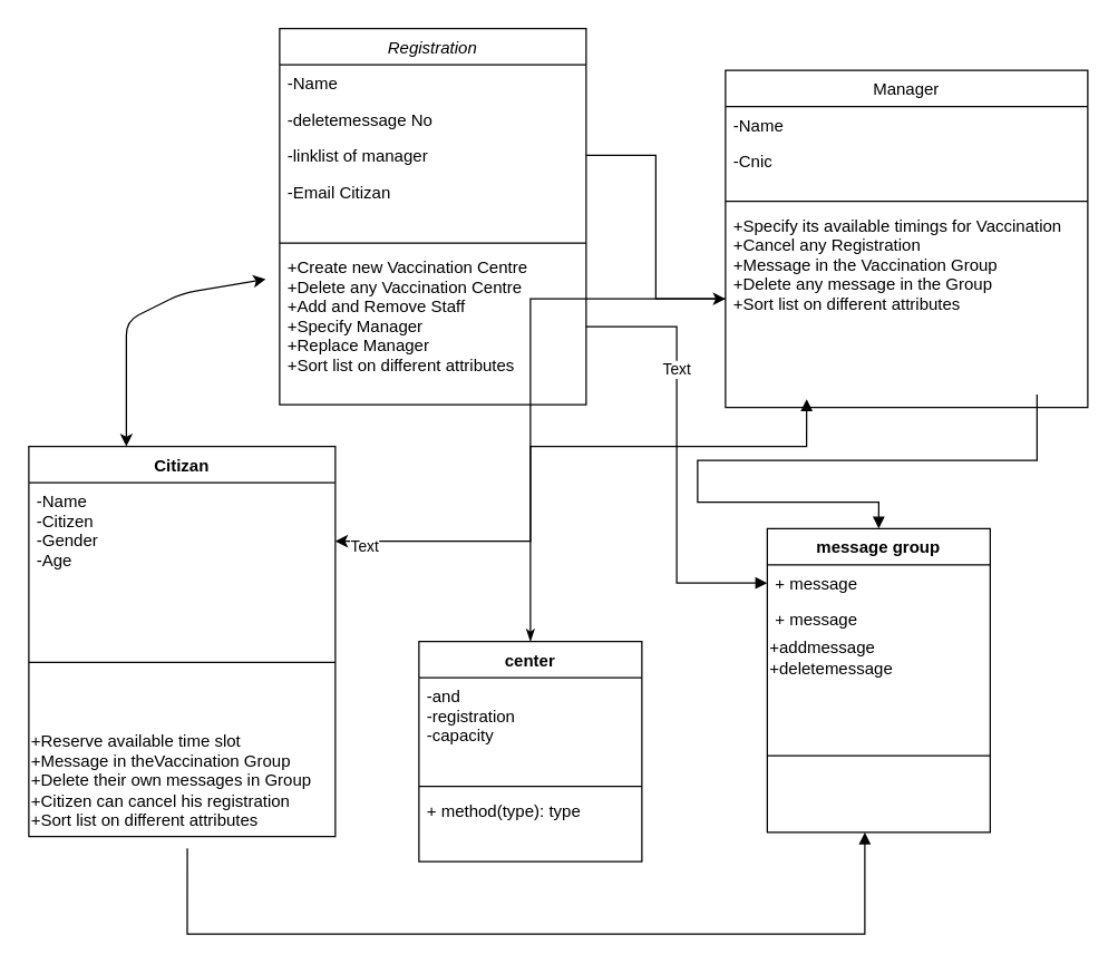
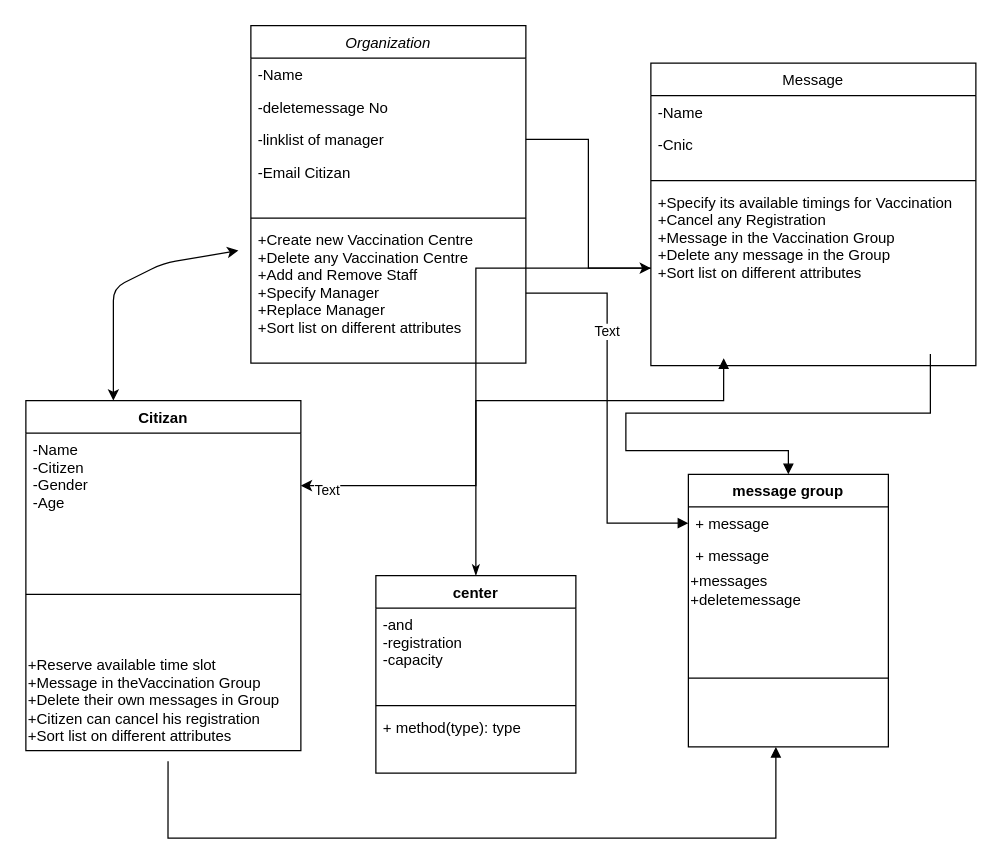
- <mxCell id="2" value="Registration" style="swimlane;fontStyle=2;align=center;verticalAlign=top;childLayout=stackLayout;horizontal=1;startSize=26;horizontalStack=0;resizeParent=1;resizeLast=0;collapsible=1;marginBottom=0;rounded=0;shadow=0;strokeWidth=1;" parent="1" vertex="1"><mxGeometry x="200" y="20" width="220" height="270" as="geometry"><mxRectangle x="230" y="140" width="160" height="26" as="alternateBounds" /></mxGeometry></mxCell>
+ <mxCell id="2" value="Organization" style="swimlane;fontStyle=2;align=center;verticalAlign=top;childLayout=stackLayout;horizontal=1;startSize=26;horizontalStack=0;resizeParent=1;resizeLast=0;collapsible=1;marginBottom=0;rounded=0;shadow=0;strokeWidth=1;" parent="1" vertex="1"><mxGeometry x="200" y="20" width="220" height="270" as="geometry"><mxRectangle x="230" y="140" width="160" height="26" as="alternateBounds" /></mxGeometry></mxCell>
- <mxCell id="9" value="Manager" style="swimlane;fontStyle=0;align=center;verticalAlign=top;childLayout=stackLayout;horizontal=1;startSize=26;horizontalStack=0;resizeParent=1;resizeLast=0;collapsible=1;marginBottom=0;rounded=0;shadow=0;strokeWidth=1;" parent="1" vertex="1"><mxGeometry x="520" y="50" width="260" height="242" as="geometry"><mxRectangle x="550" y="140" width="160" height="26" as="alternateBounds" /></mxGeometry></mxCell>
+ <mxCell id="9" value="Message" style="swimlane;fontStyle=0;align=center;verticalAlign=top;childLayout=stackLayout;horizontal=1;startSize=26;horizontalStack=0;resizeParent=1;resizeLast=0;collapsible=1;marginBottom=0;rounded=0;shadow=0;strokeWidth=1;" parent="1" vertex="1"><mxGeometry x="520" y="50" width="260" height="242" as="geometry"><mxRectangle x="550" y="140" width="160" height="26" as="alternateBounds" /></mxGeometry></mxCell>
- <mxCell id="24" value="+addmessage&lt;br&gt;+deletemessage" style="text;html=1;align=left;verticalAlign=middle;resizable=0;points=[];autosize=1;strokeColor=none;" vertex="1" parent="21"><mxGeometry y="78" width="160" height="30" as="geometry" /></mxCell>
+ <mxCell id="24" value="+messages&lt;br&gt;+deletemessage" style="text;html=1;align=left;verticalAlign=middle;resizable=0;points=[];autosize=1;strokeColor=none;" vertex="1" parent="21"><mxGeometry y="78" width="160" height="30" as="geometry" /></mxCell>
